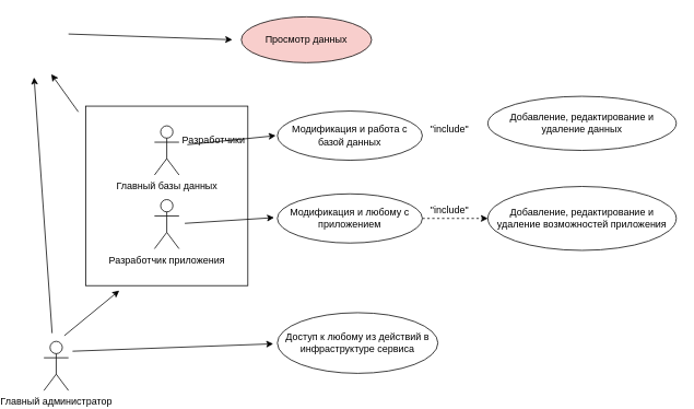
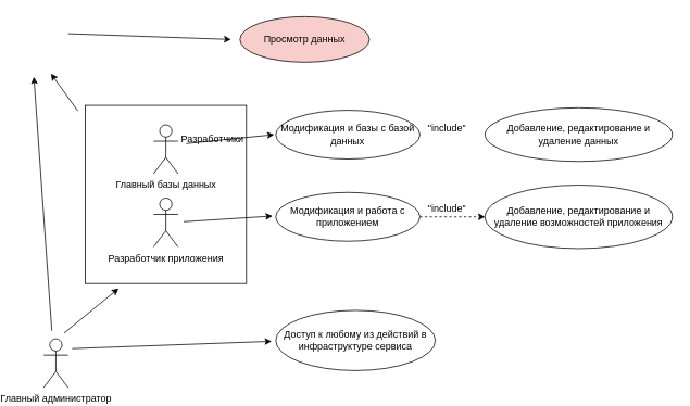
- <mxCell id="19" value="Добавление, редактирование и удаление данных" style="ellipse;whiteSpace=wrap;html=1;" vertex="1" parent="1"><mxGeometry x="574" y="117" width="230" height="66" as="geometry" /></mxCell>
+ <mxCell id="19" value="Добавление, редактирование и удаление данных" style="ellipse;whiteSpace=wrap;html=1;" vertex="1" parent="1"><mxGeometry x="574" y="132" width="230" height="66" as="geometry" /></mxCell>
- <mxCell id="8" value="Модификация и работа с базой данных" style="ellipse;whiteSpace=wrap;html=1;" vertex="1" parent="1"><mxGeometry x="317" y="135" width="177" height="60" as="geometry" /></mxCell>
+ <mxCell id="8" value="Модификация и базы с базой данных" style="ellipse;whiteSpace=wrap;html=1;" vertex="1" parent="1"><mxGeometry x="317" y="135" width="177" height="60" as="geometry" /></mxCell>
- <mxCell id="10" value="Модификация и любому с приложением" style="ellipse;whiteSpace=wrap;html=1;" vertex="1" parent="1"><mxGeometry x="317" y="236" width="177" height="60" as="geometry" /></mxCell>
+ <mxCell id="10" value="Модификация и работа с приложением" style="ellipse;whiteSpace=wrap;html=1;" vertex="1" parent="1"><mxGeometry x="317" y="236" width="177" height="60" as="geometry" /></mxCell>
